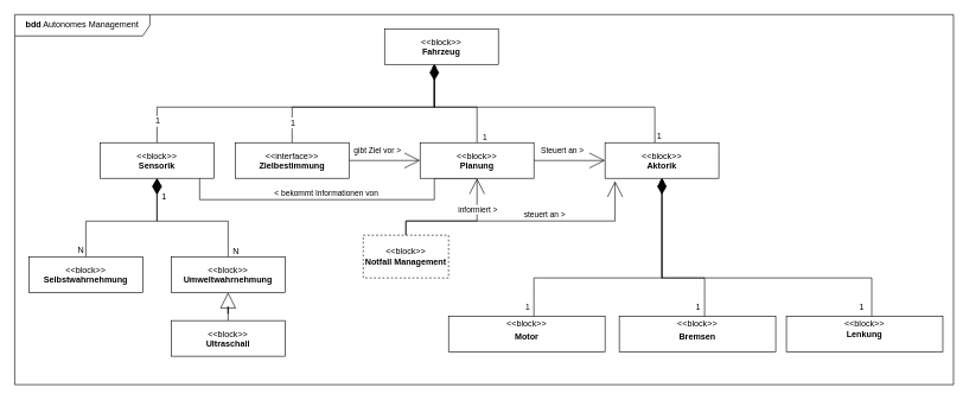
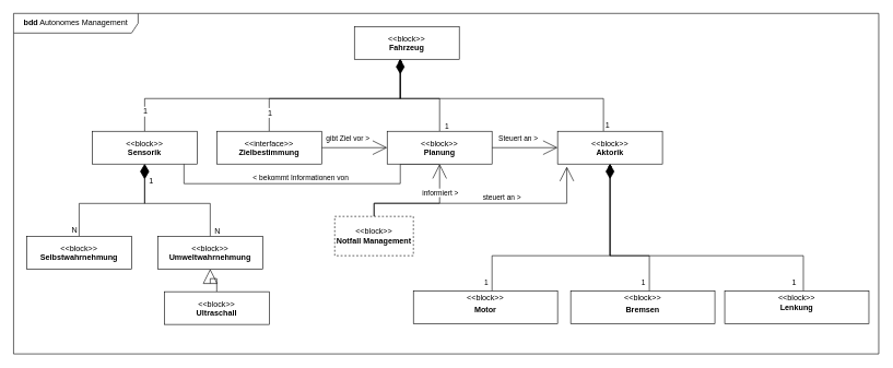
- <mxCell id="40" value="&lt;p&gt;&amp;lt;&amp;lt;block&amp;gt;&amp;gt;&lt;br&gt;&lt;b&gt;Ultraschall&lt;/b&gt;&lt;/p&gt;" style="shape=rect;html=1;overflow=fill;whiteSpace=wrap;align=center;" parent="1" vertex="1"><mxGeometry x="240" y="450" width="160" height="50" as="geometry" /></mxCell>
+ <mxCell id="40" value="&lt;p&gt;&amp;lt;&amp;lt;block&amp;gt;&amp;gt;&lt;br&gt;&lt;b&gt;Ultraschall&lt;/b&gt;&lt;/p&gt;" style="shape=rect;html=1;overflow=fill;whiteSpace=wrap;align=center;" parent="1" vertex="1"><mxGeometry x="250" y="445" width="160" height="50" as="geometry" /></mxCell>
